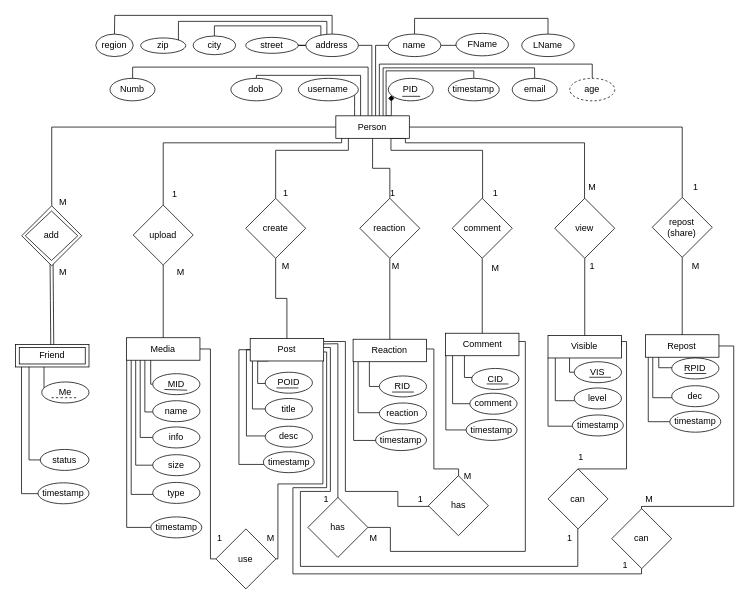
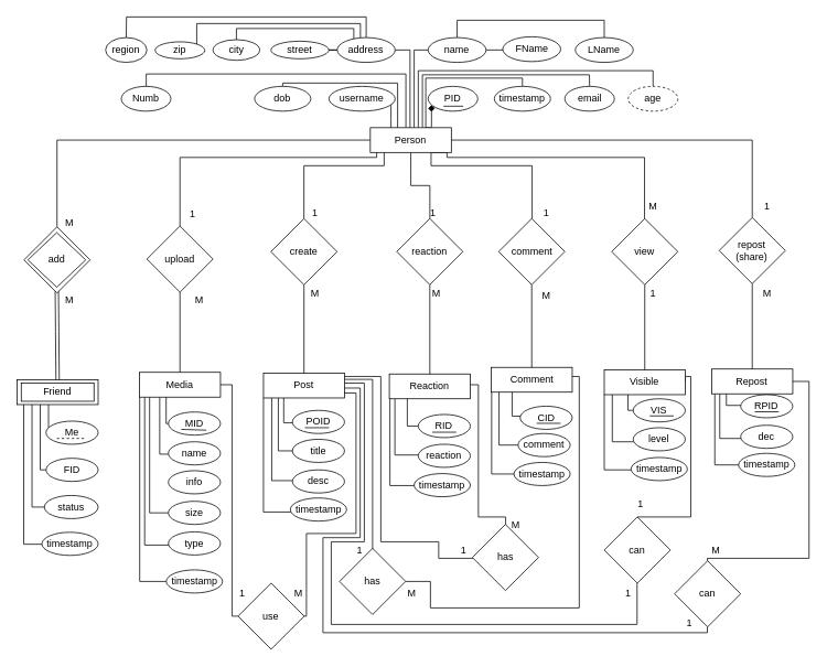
- <mxCell id="73" value="Post" style="rounded=0;whiteSpace=wrap;html=1;" vertex="1" parent="1"><mxGeometry x="333.03" y="451" width="98" height="30" as="geometry" /></mxCell>
+ <mxCell id="73" value="Post" style="rounded=0;whiteSpace=wrap;html=1;" vertex="1" parent="1"><mxGeometry x="318.03" y="451" width="98" height="30" as="geometry" /></mxCell>
+ <mxCell id="45" style="edgeStyle=orthogonalEdgeStyle;rounded=0;orthogonalLoop=1;jettySize=auto;html=1;endArrow=none;startFill=0;" edge="1" parent="1" source="48" target="49"><mxGeometry relative="1" as="geometry"><Array as="points"><mxPoint x="48" y="568" /></Array></mxGeometry></mxCell>
- <mxCell id="51" style="edgeStyle=orthogonalEdgeStyle;rounded=0;orthogonalLoop=1;jettySize=auto;html=1;endArrow=none;startFill=0;" edge="1" parent="1" source="56" target="60"><mxGeometry relative="1" as="geometry"><Array as="points"><mxPoint x="186.27" y="583" /></Array></mxGeometry></mxCell>
+ <mxCell id="49" value="FID" style="ellipse;whiteSpace=wrap;html=1;" vertex="1" parent="1"><mxGeometry x="55" y="553.97" width="63" height="28" as="geometry" /></mxCell>
